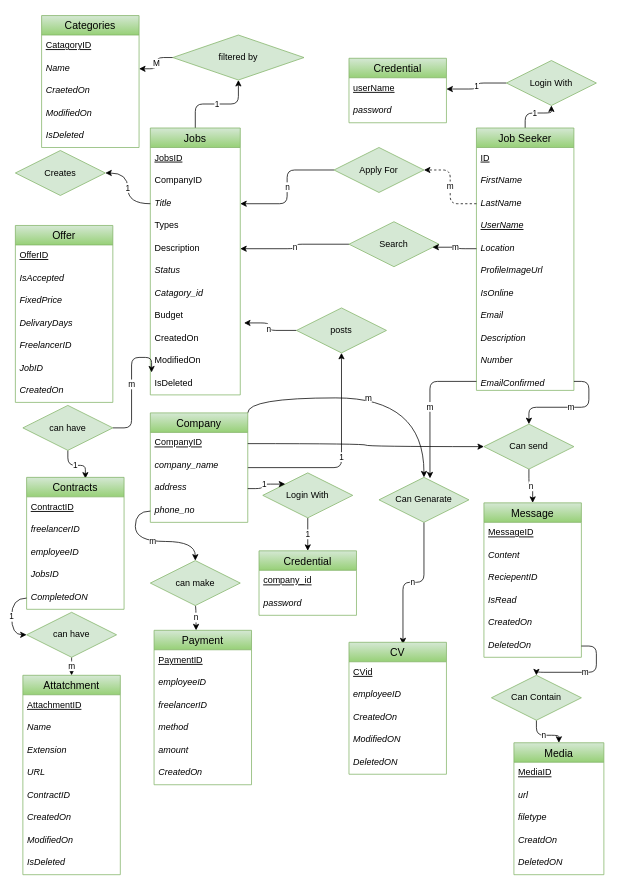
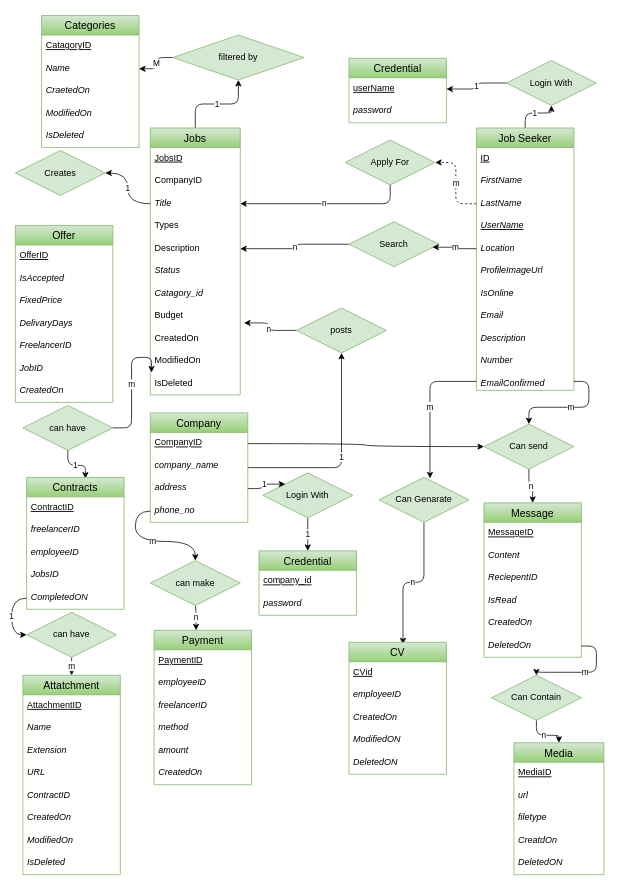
- <mxCell id="49" value="Apply For" style="shape=rhombus;perimeter=rhombusPerimeter;whiteSpace=wrap;html=1;align=center;labelBackgroundColor=none;fillColor=#d5e8d4;strokeColor=#82b366;" vertex="1" parent="1"><mxGeometry x="445" y="196" width="120" height="60" as="geometry" /></mxCell>
+ <mxCell id="49" value="Apply For" style="shape=rhombus;perimeter=rhombusPerimeter;whiteSpace=wrap;html=1;align=center;labelBackgroundColor=none;fillColor=#d5e8d4;strokeColor=#82b366;" vertex="1" parent="1"><mxGeometry x="460" y="186" width="120" height="60" as="geometry" /></mxCell>
- <mxCell id="3" value="m" style="edgeStyle=orthogonalEdgeStyle;orthogonalLoop=1;jettySize=auto;html=1;exitX=1;exitY=0;exitDx=0;exitDy=0;entryX=0.5;entryY=0;entryDx=0;entryDy=0;curved=1;" edge="1" parent="1" source="4" target="103"><mxGeometry relative="1" as="geometry" /></mxCell>
